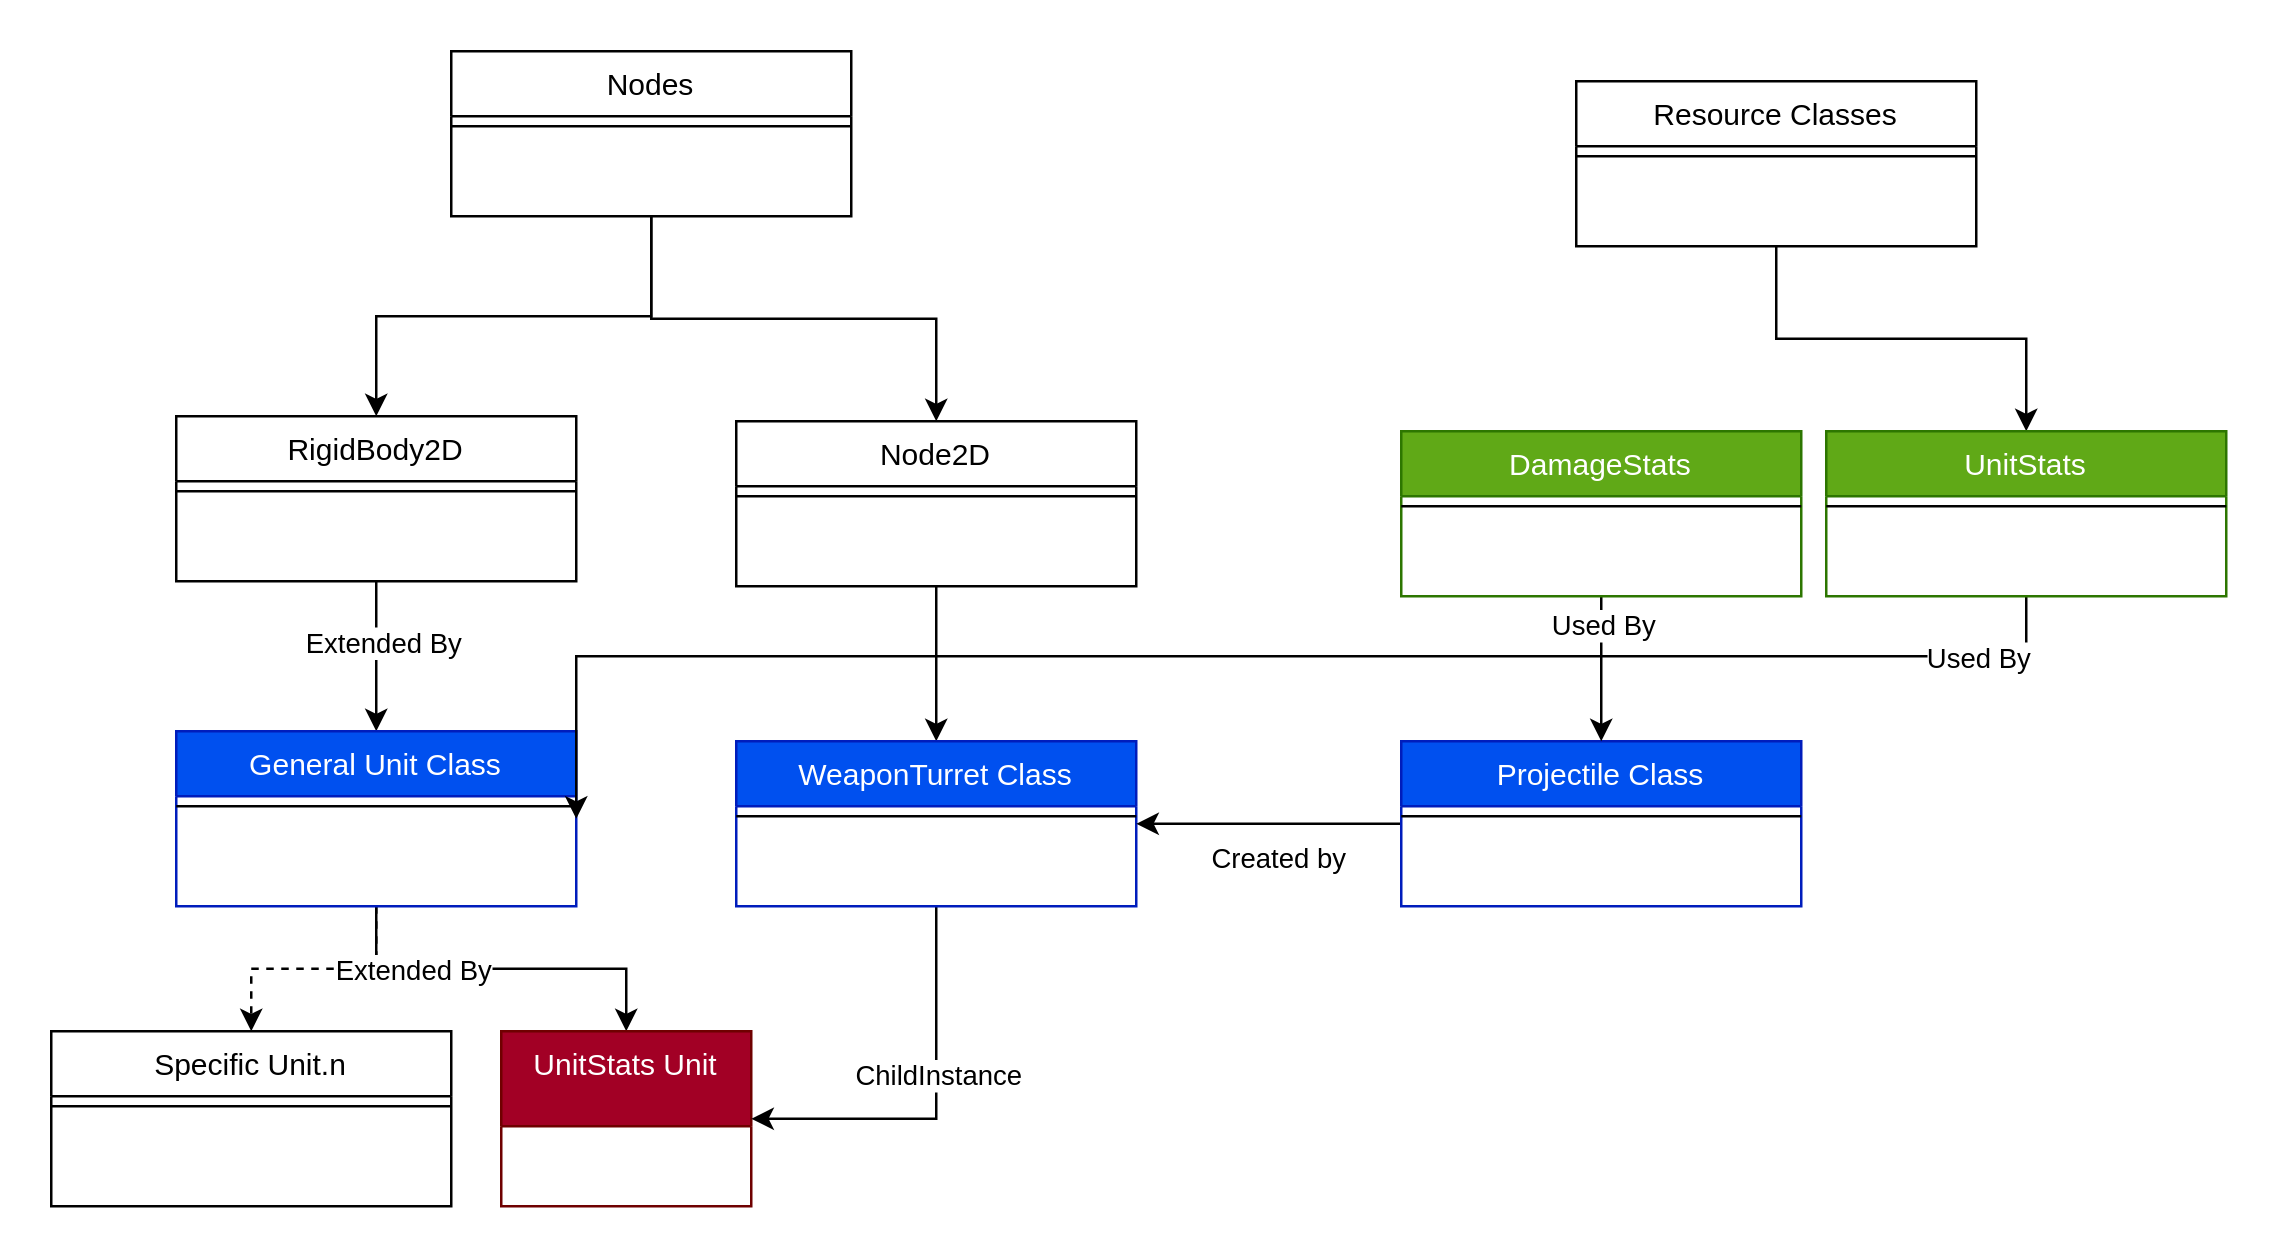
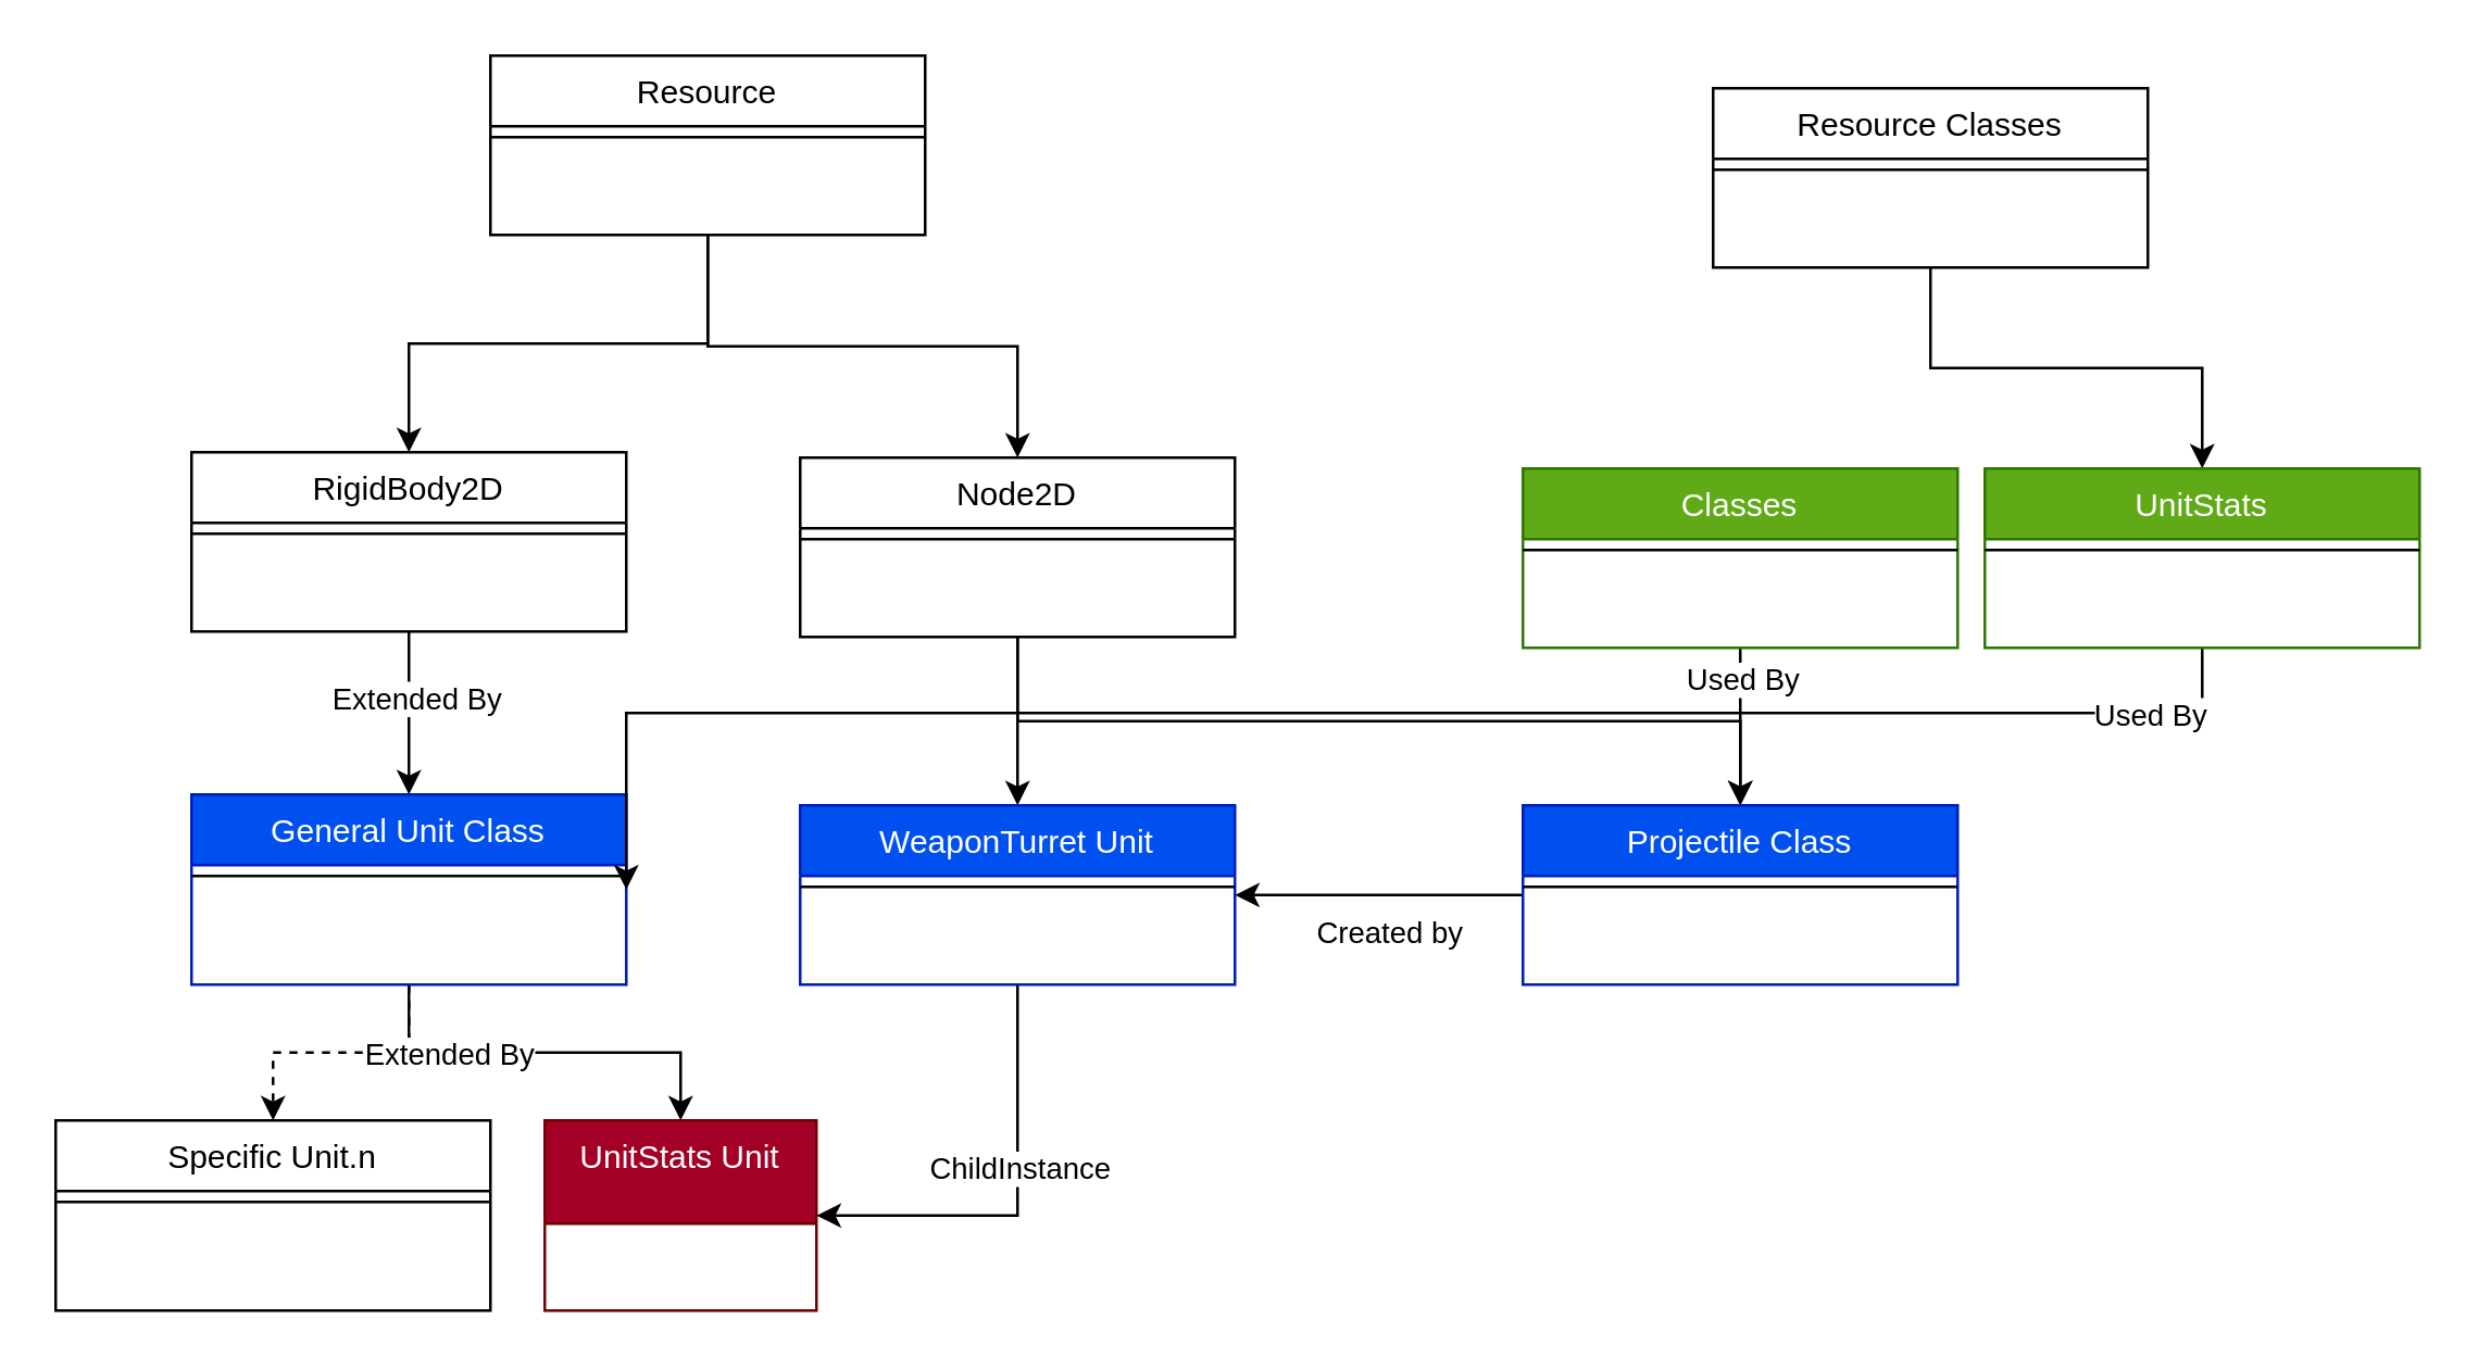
- <mxCell id="24" value="Nodes" style="swimlane;fontStyle=0;align=center;verticalAlign=top;childLayout=stackLayout;horizontal=1;startSize=26;horizontalStack=0;resizeParent=1;resizeLast=0;collapsible=1;marginBottom=0;rounded=0;shadow=0;strokeWidth=1;" vertex="1" parent="1"><mxGeometry x="180" y="20" width="160" height="66" as="geometry"><mxRectangle x="340" y="380" width="170" height="26" as="alternateBounds" /></mxGeometry></mxCell>
+ <mxCell id="24" value="Resource" style="swimlane;fontStyle=0;align=center;verticalAlign=top;childLayout=stackLayout;horizontal=1;startSize=26;horizontalStack=0;resizeParent=1;resizeLast=0;collapsible=1;marginBottom=0;rounded=0;shadow=0;strokeWidth=1;" vertex="1" parent="1"><mxGeometry x="180" y="20" width="160" height="66" as="geometry"><mxRectangle x="340" y="380" width="170" height="26" as="alternateBounds" /></mxGeometry></mxCell>
- <mxCell id="35" value="DamageStats" style="swimlane;fontStyle=0;align=center;verticalAlign=top;childLayout=stackLayout;horizontal=1;startSize=26;horizontalStack=0;resizeParent=1;resizeLast=0;collapsible=1;marginBottom=0;rounded=0;shadow=0;strokeWidth=1;fillColor=#60a917;fontColor=#ffffff;strokeColor=#2D7600;" vertex="1" parent="1"><mxGeometry x="560" y="172" width="160" height="66" as="geometry"><mxRectangle x="340" y="380" width="170" height="26" as="alternateBounds" /></mxGeometry></mxCell>
+ <mxCell id="35" value="Classes" style="swimlane;fontStyle=0;align=center;verticalAlign=top;childLayout=stackLayout;horizontal=1;startSize=26;horizontalStack=0;resizeParent=1;resizeLast=0;collapsible=1;marginBottom=0;rounded=0;shadow=0;strokeWidth=1;fillColor=#60a917;fontColor=#ffffff;strokeColor=#2D7600;" vertex="1" parent="1"><mxGeometry x="560" y="172" width="160" height="66" as="geometry"><mxRectangle x="340" y="380" width="170" height="26" as="alternateBounds" /></mxGeometry></mxCell>
+ <mxCell id="15" style="edgeStyle=orthogonalEdgeStyle;rounded=0;orthogonalLoop=1;jettySize=auto;html=1;exitX=0.5;exitY=1;exitDx=0;exitDy=0;entryX=0.5;entryY=0;entryDx=0;entryDy=0;" edge="1" parent="1" source="16" target="31"><mxGeometry relative="1" as="geometry" /></mxCell>
- <mxCell id="20" value="WeaponTurret Class" style="swimlane;fontStyle=0;align=center;verticalAlign=top;childLayout=stackLayout;horizontal=1;startSize=26;horizontalStack=0;resizeParent=1;resizeLast=0;collapsible=1;marginBottom=0;rounded=0;shadow=0;strokeWidth=1;fillColor=#0050ef;fontColor=#ffffff;strokeColor=#001DBC;" vertex="1" parent="1"><mxGeometry x="294" y="296" width="160" height="66" as="geometry"><mxRectangle x="340" y="380" width="170" height="26" as="alternateBounds" /></mxGeometry></mxCell>
+ <mxCell id="20" value="WeaponTurret Unit" style="swimlane;fontStyle=0;align=center;verticalAlign=top;childLayout=stackLayout;horizontal=1;startSize=26;horizontalStack=0;resizeParent=1;resizeLast=0;collapsible=1;marginBottom=0;rounded=0;shadow=0;strokeWidth=1;fillColor=#0050ef;fontColor=#ffffff;strokeColor=#001DBC;" vertex="1" parent="1"><mxGeometry x="294" y="296" width="160" height="66" as="geometry"><mxRectangle x="340" y="380" width="170" height="26" as="alternateBounds" /></mxGeometry></mxCell>
